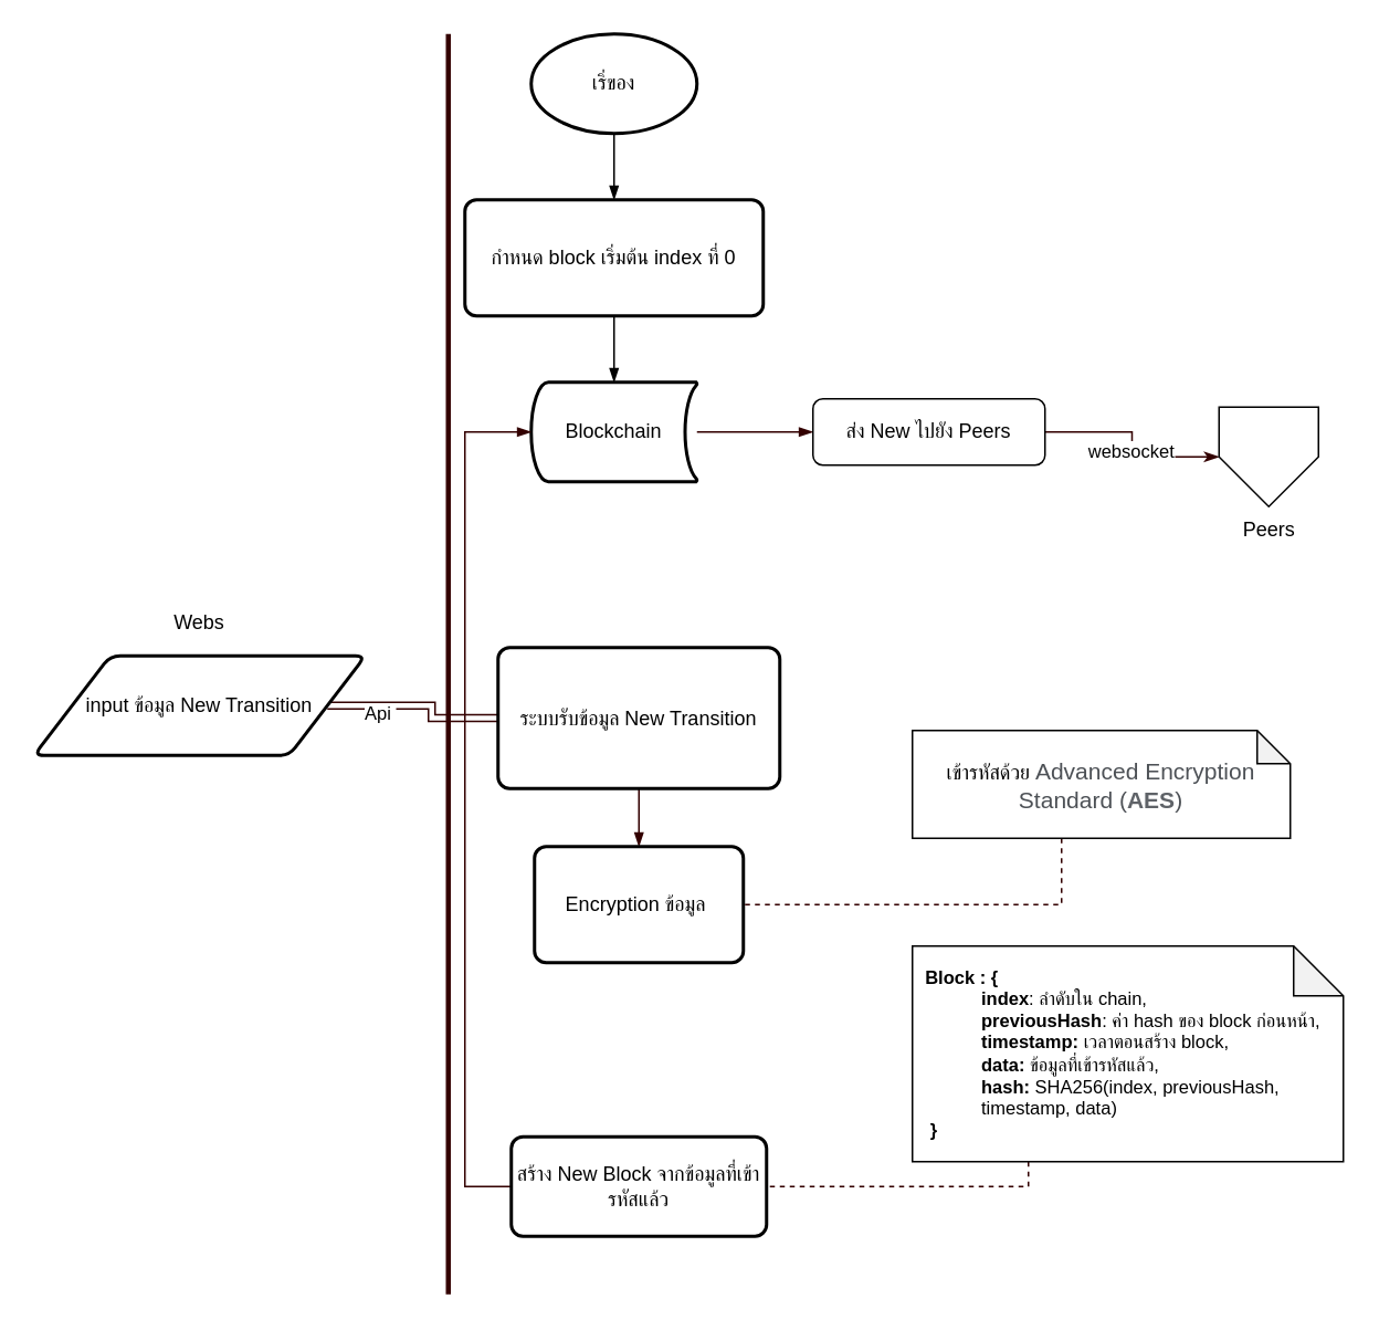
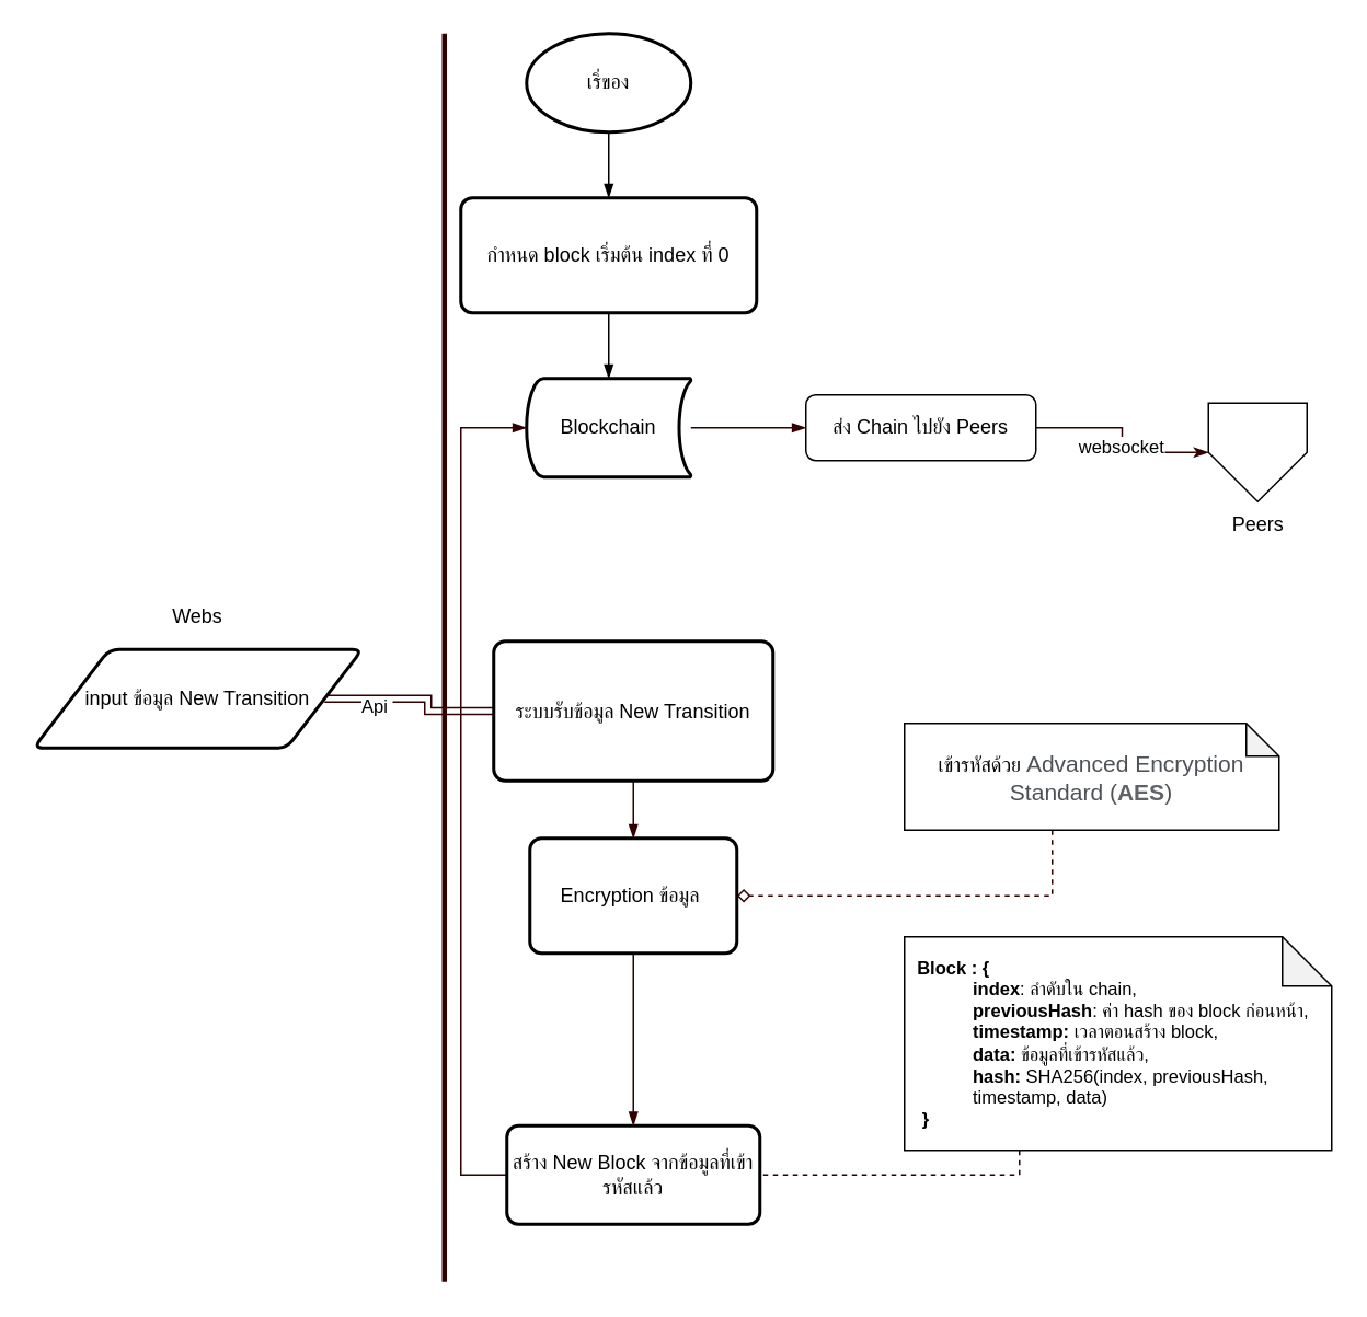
- <mxCell id="20" value="ส่ง New ไปยัง Peers" style="rounded=1;whiteSpace=wrap;html=1;" parent="1" vertex="1"><mxGeometry x="490" y="240" width="140" height="40" as="geometry" /></mxCell>
+ <mxCell id="20" value="ส่ง Chain ไปยัง Peers" style="rounded=1;whiteSpace=wrap;html=1;" parent="1" vertex="1"><mxGeometry x="490" y="240" width="140" height="40" as="geometry" /></mxCell>
- <mxCell id="14" style="edgeStyle=orthogonalEdgeStyle;rounded=0;orthogonalLoop=1;jettySize=auto;html=1;endArrow=none;endFill=0;strokeColor=#330000;strokeWidth=1;dashed=1;entryX=1;entryY=0.5;entryDx=0;entryDy=0;" parent="1" source="22" target="13" edge="1"><mxGeometry relative="1" as="geometry"><mxPoint x="640" y="480" as="sourcePoint" /><Array as="points"><mxPoint x="640" y="545" /></Array></mxGeometry></mxCell>
+ <mxCell id="14" style="edgeStyle=orthogonalEdgeStyle;rounded=0;orthogonalLoop=1;jettySize=auto;html=1;endArrow=diamond;endFill=0;strokeColor=#330000;strokeWidth=1;dashed=1;entryX=1;entryY=0.5;entryDx=0;entryDy=0;" parent="1" source="22" target="13" edge="1"><mxGeometry relative="1" as="geometry"><mxPoint x="640" y="480" as="sourcePoint" /><Array as="points"><mxPoint x="640" y="545" /></Array></mxGeometry></mxCell>
+ <mxCell id="12" style="edgeStyle=orthogonalEdgeStyle;rounded=0;orthogonalLoop=1;jettySize=auto;html=1;endArrow=blockThin;endFill=1;strokeColor=#330000;strokeWidth=1;" parent="1" source="13" target="16" edge="1"><mxGeometry relative="1" as="geometry" /></mxCell>
